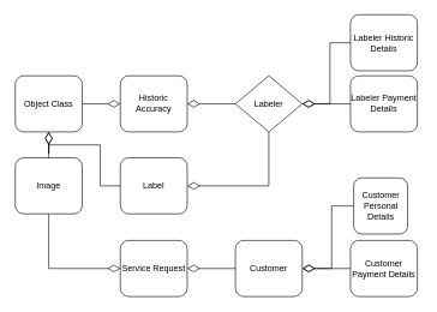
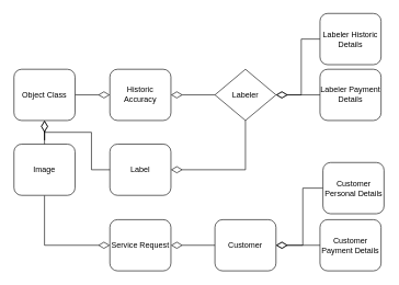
- <mxCell id="14" value="Customer Personal Details" style="rounded=1;whiteSpace=wrap;html=1;" parent="1" vertex="1"><mxGeometry x="490.5" y="247" width="75" height="78" as="geometry" /></mxCell>
+ <mxCell id="14" value="Customer Personal Details" style="rounded=1;whiteSpace=wrap;html=1;" parent="1" vertex="1"><mxGeometry x="490.5" y="247" width="93" height="78" as="geometry" /></mxCell>
